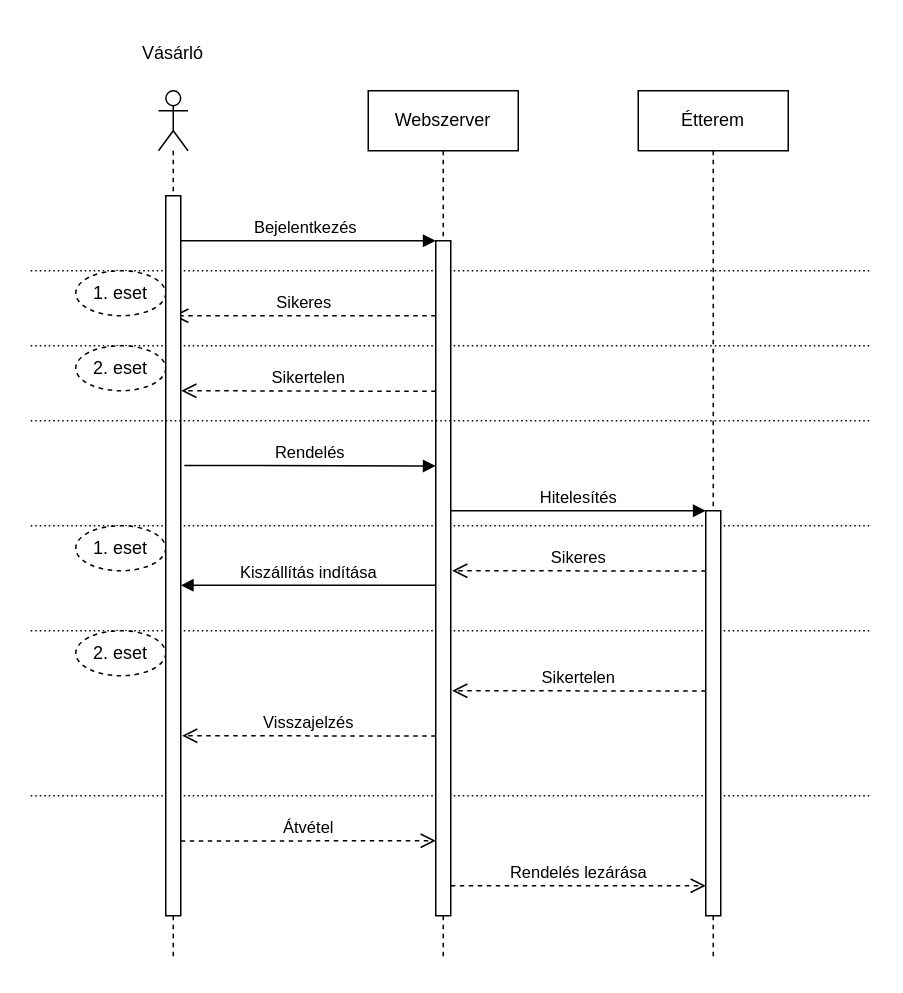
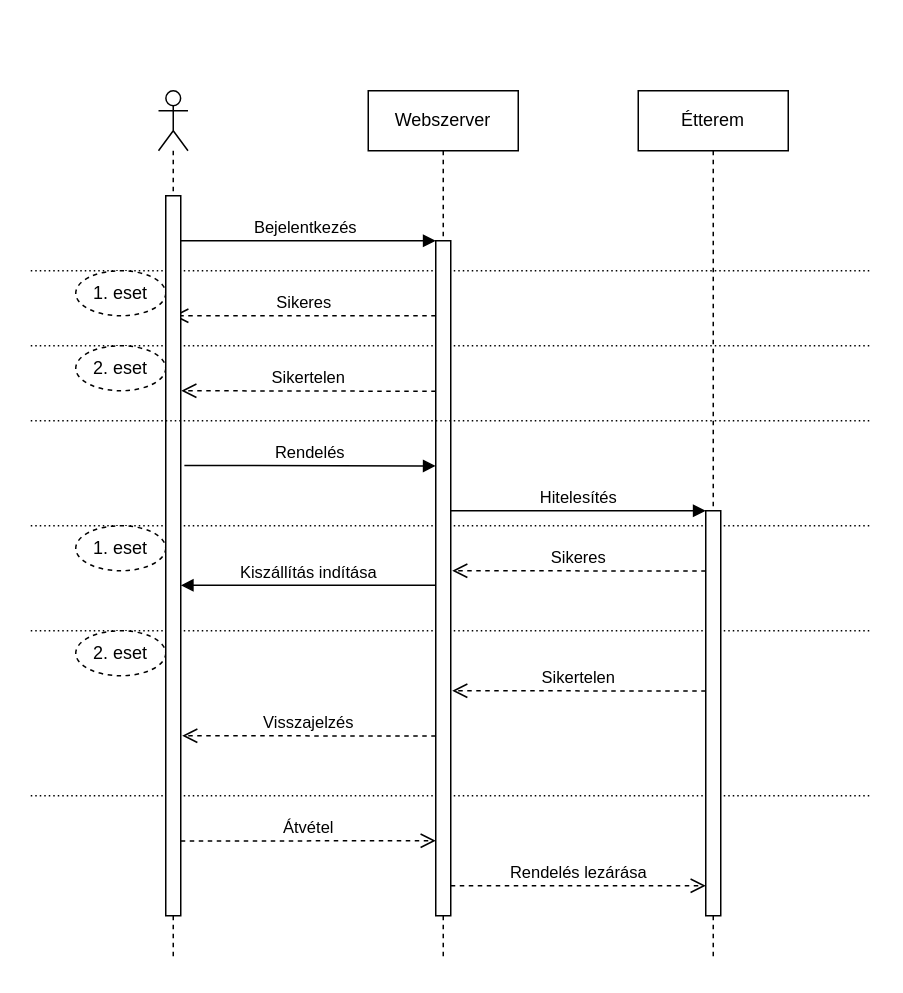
- <mxCell id="29" value="Vásárló" style="text;html=1;strokeColor=none;fillColor=none;align=center;verticalAlign=middle;whiteSpace=wrap;rounded=0;" vertex="1" parent="1"><mxGeometry x="85" y="20" width="60" height="30" as="geometry" /></mxCell>
